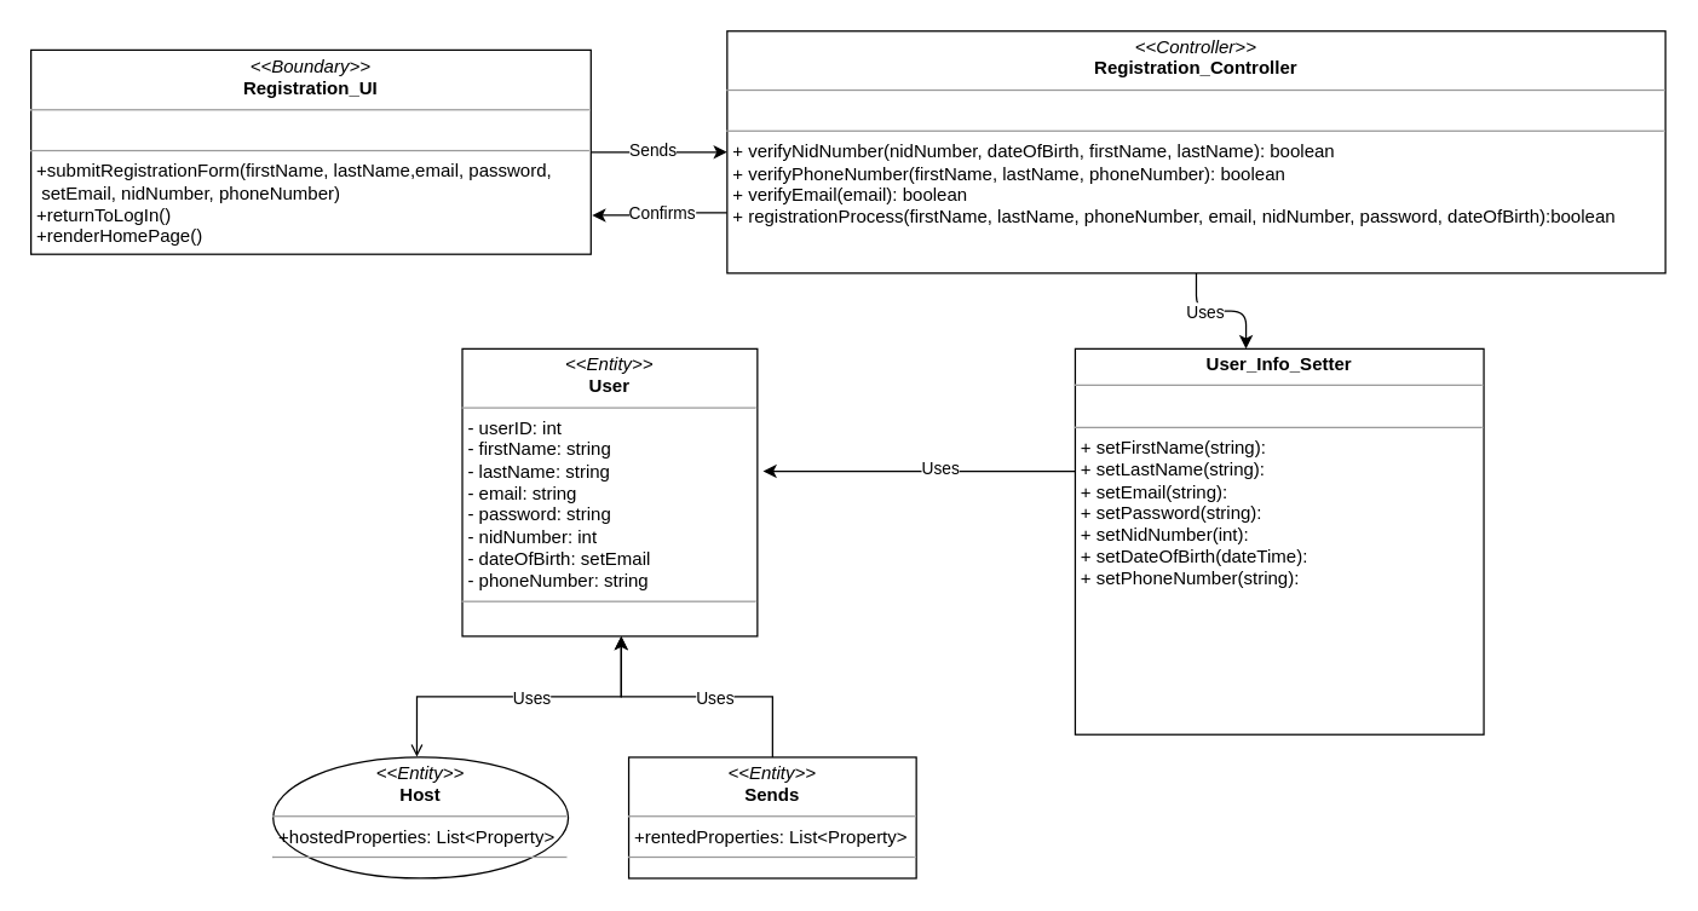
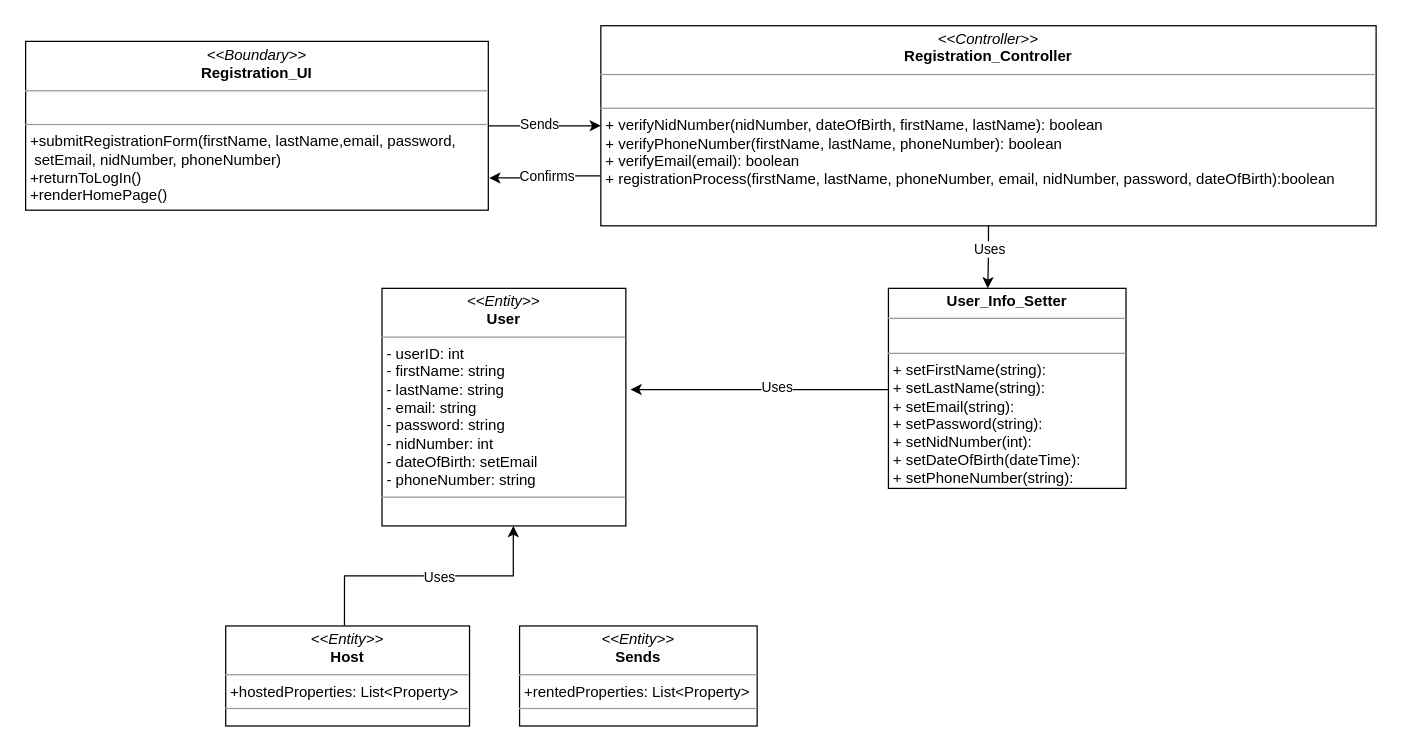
- <mxCell id="17" value="&lt;p style=&quot;margin: 0px ; margin-top: 4px ; text-align: center&quot;&gt;&lt;b&gt;User_Info_Setter&lt;/b&gt;&lt;/p&gt;&lt;hr size=&quot;1&quot;&gt;&lt;p style=&quot;margin: 0px ; margin-left: 4px&quot;&gt;&lt;br&gt;&lt;/p&gt;&lt;hr size=&quot;1&quot;&gt;&lt;p style=&quot;margin: 0px ; margin-left: 4px&quot;&gt;+ setFirstName(string):&amp;nbsp;&lt;/p&gt;&lt;p style=&quot;margin: 0px ; margin-left: 4px&quot;&gt;+ setLastName(string):&amp;nbsp;&lt;/p&gt;&lt;p style=&quot;margin: 0px ; margin-left: 4px&quot;&gt;+ setEmail(string):&amp;nbsp;&lt;/p&gt;&lt;p style=&quot;margin: 0px ; margin-left: 4px&quot;&gt;+ setPassword(string):&amp;nbsp;&lt;/p&gt;&lt;p style=&quot;margin: 0px ; margin-left: 4px&quot;&gt;+ setNidNumber(int):&amp;nbsp;&lt;/p&gt;&lt;p style=&quot;margin: 0px ; margin-left: 4px&quot;&gt;+ setDateOfBirth(dateTime):&amp;nbsp;&lt;/p&gt;&lt;p style=&quot;margin: 0px ; margin-left: 4px&quot;&gt;+ setPhoneNumber(string):&amp;nbsp;&lt;/p&gt;&lt;p style=&quot;margin: 0px ; margin-left: 4px&quot;&gt;&lt;br&gt;&lt;/p&gt;" style="verticalAlign=top;align=left;overflow=fill;fontSize=12;fontFamily=Helvetica;html=1;" parent="1" vertex="1"><mxGeometry x="710" y="230" width="270" height="255" as="geometry" /></mxCell>
+ <mxCell id="17" value="&lt;p style=&quot;margin: 0px ; margin-top: 4px ; text-align: center&quot;&gt;&lt;b&gt;User_Info_Setter&lt;/b&gt;&lt;/p&gt;&lt;hr size=&quot;1&quot;&gt;&lt;p style=&quot;margin: 0px ; margin-left: 4px&quot;&gt;&lt;br&gt;&lt;/p&gt;&lt;hr size=&quot;1&quot;&gt;&lt;p style=&quot;margin: 0px ; margin-left: 4px&quot;&gt;+ setFirstName(string):&amp;nbsp;&lt;/p&gt;&lt;p style=&quot;margin: 0px ; margin-left: 4px&quot;&gt;+ setLastName(string):&amp;nbsp;&lt;/p&gt;&lt;p style=&quot;margin: 0px ; margin-left: 4px&quot;&gt;+ setEmail(string):&amp;nbsp;&lt;/p&gt;&lt;p style=&quot;margin: 0px ; margin-left: 4px&quot;&gt;+ setPassword(string):&amp;nbsp;&lt;/p&gt;&lt;p style=&quot;margin: 0px ; margin-left: 4px&quot;&gt;+ setNidNumber(int):&amp;nbsp;&lt;/p&gt;&lt;p style=&quot;margin: 0px ; margin-left: 4px&quot;&gt;+ setDateOfBirth(dateTime):&amp;nbsp;&lt;/p&gt;&lt;p style=&quot;margin: 0px ; margin-left: 4px&quot;&gt;+ setPhoneNumber(string):&amp;nbsp;&lt;/p&gt;&lt;p style=&quot;margin: 0px ; margin-left: 4px&quot;&gt;&lt;br&gt;&lt;/p&gt;" style="verticalAlign=top;align=left;overflow=fill;fontSize=12;fontFamily=Helvetica;html=1;" parent="1" vertex="1"><mxGeometry x="710" y="230" width="190" height="160" as="geometry" /></mxCell>
- <mxCell id="12" style="edgeStyle=orthogonalEdgeStyle;orthogonalLoop=1;jettySize=auto;html=1;entryX=0.5;entryY=0;entryDx=0;entryDy=0;startArrow=classic;startFill=1;endArrow=none;endFill=0;rounded=0;" parent="1" source="14" target="19" edge="1"><mxGeometry relative="1" as="geometry"><Array as="points"><mxPoint x="410" y="460" /><mxPoint x="510" y="460" /></Array></mxGeometry></mxCell>
- <mxCell id="13" value="Uses" style="edgeLabel;html=1;align=center;verticalAlign=middle;resizable=0;points=[];" vertex="1" connectable="0" parent="12"><mxGeometry x="0.124" relative="1" as="geometry"><mxPoint as="offset" /></mxGeometry></mxCell>
- <mxCell id="10" style="edgeStyle=orthogonalEdgeStyle;orthogonalLoop=1;jettySize=auto;html=1;entryX=0.487;entryY=-0.004;entryDx=0;entryDy=0;entryPerimeter=0;startArrow=classic;startFill=1;endArrow=open;endFill=0;rounded=0;" parent="1" source="14" target="18" edge="1"><mxGeometry relative="1" as="geometry"><Array as="points"><mxPoint x="410" y="460" /><mxPoint x="275" y="460" /></Array></mxGeometry></mxCell>
+ <mxCell id="10" style="edgeStyle=orthogonalEdgeStyle;orthogonalLoop=1;jettySize=auto;html=1;entryX=0.487;entryY=-0.004;entryDx=0;entryDy=0;entryPerimeter=0;startArrow=classic;startFill=1;endArrow=none;endFill=0;rounded=0;" parent="1" source="14" target="18" edge="1"><mxGeometry relative="1" as="geometry"><Array as="points"><mxPoint x="410" y="460" /><mxPoint x="275" y="460" /></Array></mxGeometry></mxCell>
- <mxCell id="18" value="&lt;p style=&quot;margin: 0px ; margin-top: 4px ; text-align: center&quot;&gt;&lt;i&gt;&amp;lt;&amp;lt;Entity&amp;gt;&amp;gt;&lt;/i&gt;&lt;br&gt;&lt;b&gt;Host&lt;/b&gt;&lt;/p&gt;&lt;hr size=&quot;1&quot;&gt;&lt;p style=&quot;margin: 0px ; margin-left: 4px&quot;&gt;+hostedProperties: List&amp;lt;Property&amp;gt;&lt;/p&gt;&lt;hr size=&quot;1&quot;&gt;&lt;p style=&quot;margin: 0px ; margin-left: 4px&quot;&gt;&lt;br&gt;&lt;/p&gt;" style="ellipse;verticalAlign=top;align=left;overflow=fill;fontSize=12;fontFamily=Helvetica;html=1;" parent="1" vertex="1"><mxGeometry x="180" y="500" width="195" height="80" as="geometry" /></mxCell>
+ <mxCell id="18" value="&lt;p style=&quot;margin: 0px ; margin-top: 4px ; text-align: center&quot;&gt;&lt;i&gt;&amp;lt;&amp;lt;Entity&amp;gt;&amp;gt;&lt;/i&gt;&lt;br&gt;&lt;b&gt;Host&lt;/b&gt;&lt;/p&gt;&lt;hr size=&quot;1&quot;&gt;&lt;p style=&quot;margin: 0px ; margin-left: 4px&quot;&gt;+hostedProperties: List&amp;lt;Property&amp;gt;&lt;/p&gt;&lt;hr size=&quot;1&quot;&gt;&lt;p style=&quot;margin: 0px ; margin-left: 4px&quot;&gt;&lt;br&gt;&lt;/p&gt;" style="verticalAlign=top;align=left;overflow=fill;fontSize=12;fontFamily=Helvetica;html=1;" parent="1" vertex="1"><mxGeometry x="180" y="500" width="195" height="80" as="geometry" /></mxCell>
